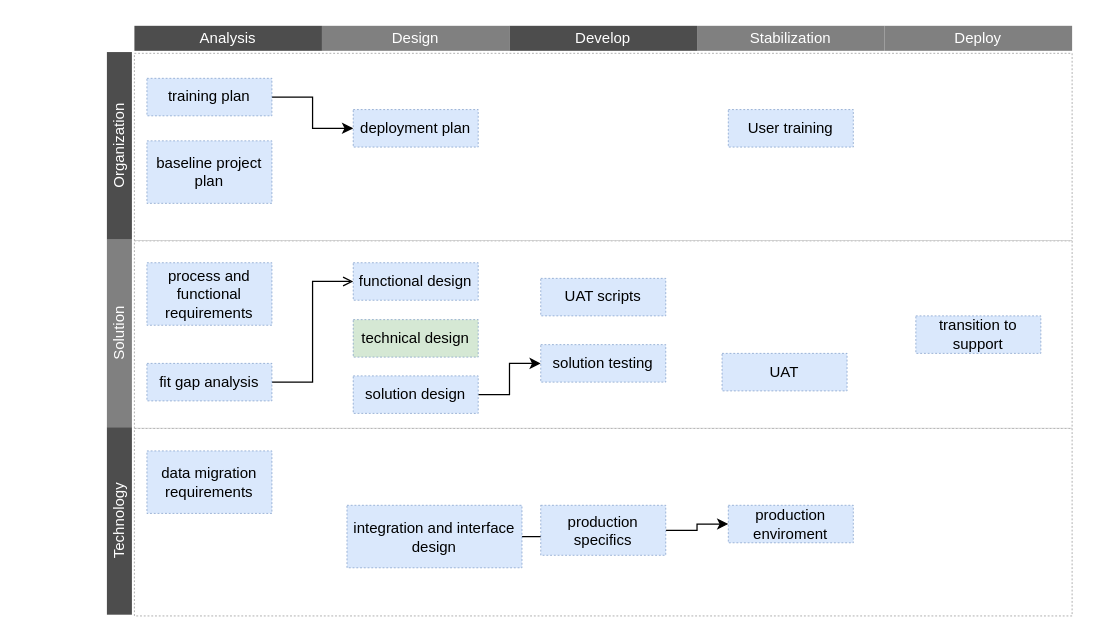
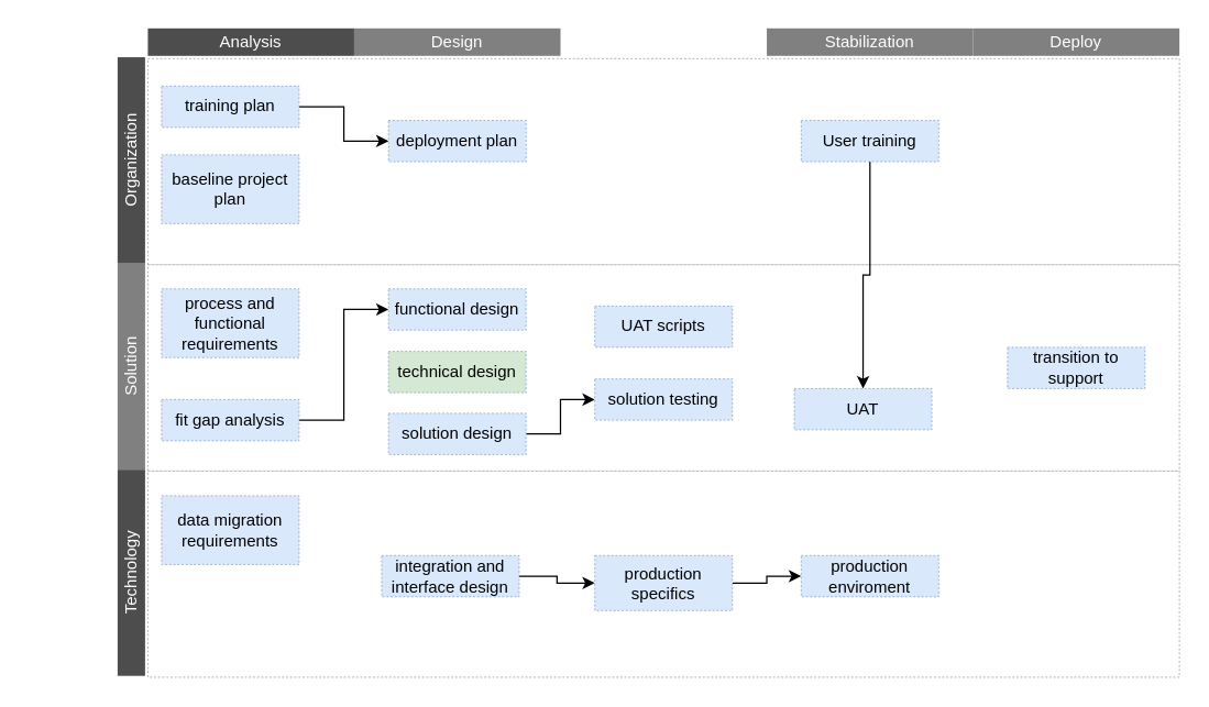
- <mxCell id="4" value="Develop" style="rounded=0;whiteSpace=wrap;html=1;fillColor=#4D4D4D;strokeColor=none;fontColor=#FFFFFF;" vertex="1" parent="1"><mxGeometry x="407" y="20" width="150" height="20" as="geometry" /></mxCell>
+ <mxCell id="32" style="edgeStyle=orthogonalEdgeStyle;rounded=0;orthogonalLoop=1;jettySize=auto;html=1;exitX=0.5;exitY=1;exitDx=0;exitDy=0;fontColor=#FFFFFF;" edge="1" parent="1" source="33" target="34"><mxGeometry relative="1" as="geometry" /></mxCell>
- <mxCell id="18" style="edgeStyle=orthogonalEdgeStyle;rounded=0;orthogonalLoop=1;jettySize=auto;html=1;exitX=1;exitY=0.5;exitDx=0;exitDy=0;entryX=0;entryY=0.5;entryDx=0;entryDy=0;fontColor=#FFFFFF;endArrow=open;" edge="1" parent="1" source="19" target="20"><mxGeometry relative="1" as="geometry" /></mxCell>
+ <mxCell id="18" style="edgeStyle=orthogonalEdgeStyle;rounded=0;orthogonalLoop=1;jettySize=auto;html=1;exitX=1;exitY=0.5;exitDx=0;exitDy=0;entryX=0;entryY=0.5;entryDx=0;entryDy=0;fontColor=#FFFFFF;" edge="1" parent="1" source="19" target="20"><mxGeometry relative="1" as="geometry" /></mxCell>
- <mxCell id="26" value="integration and interface design" style="rounded=0;whiteSpace=wrap;html=1;dashed=1;strokeColor=#6c8ebf;strokeWidth=0.5;fillColor=#dae8fc;" vertex="1" parent="1"><mxGeometry x="277" y="403.5" width="140" height="50" as="geometry" /></mxCell>
+ <mxCell id="26" value="integration and interface design" style="rounded=0;whiteSpace=wrap;html=1;dashed=1;strokeColor=#6c8ebf;strokeWidth=0.5;fillColor=#dae8fc;" vertex="1" parent="1"><mxGeometry x="277" y="403.5" width="100" height="30" as="geometry" /></mxCell>
